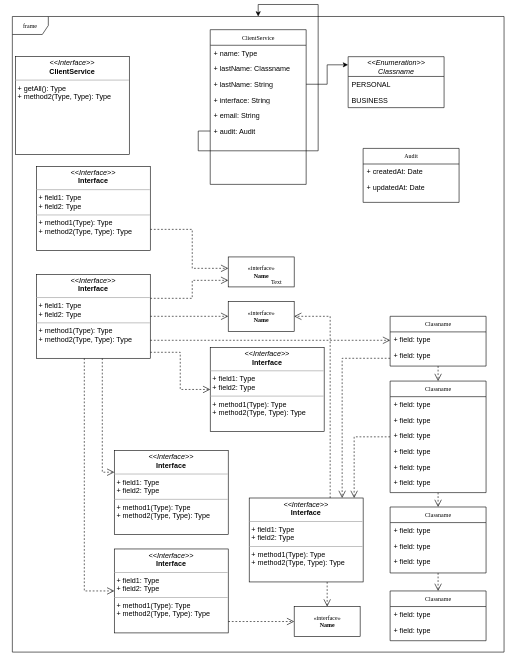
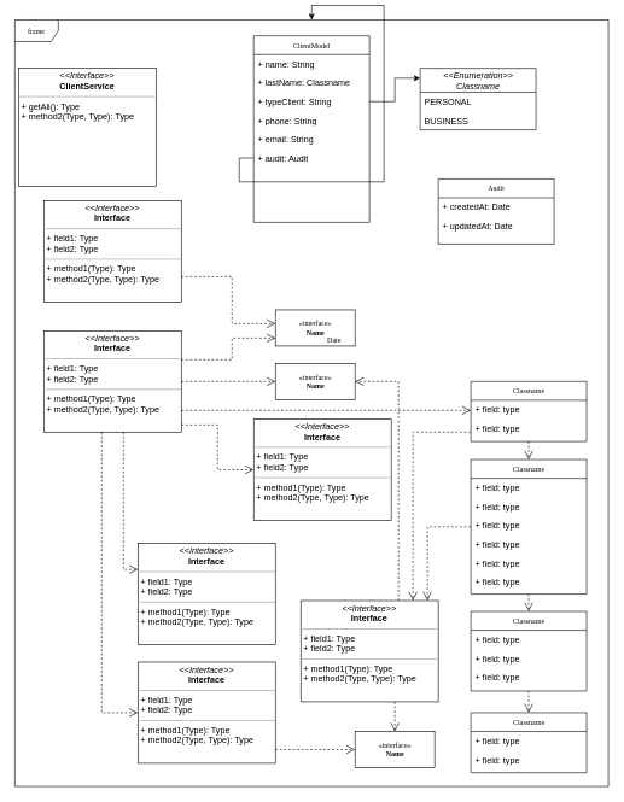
- <mxCell id="12" value="ClientService" style="swimlane;html=1;fontStyle=0;childLayout=stackLayout;horizontal=1;startSize=26;fillColor=none;horizontalStack=0;resizeParent=1;resizeLast=0;collapsible=1;marginBottom=0;swimlaneFillColor=#ffffff;rounded=0;shadow=0;comic=0;labelBackgroundColor=none;strokeWidth=1;fontFamily=Verdana;fontSize=10;align=center;" parent="1" vertex="1"><mxGeometry x="350" y="42" width="160" height="258" as="geometry" /></mxCell>
+ <mxCell id="12" value="ClientModel" style="swimlane;html=1;fontStyle=0;childLayout=stackLayout;horizontal=1;startSize=26;fillColor=none;horizontalStack=0;resizeParent=1;resizeLast=0;collapsible=1;marginBottom=0;swimlaneFillColor=#ffffff;rounded=0;shadow=0;comic=0;labelBackgroundColor=none;strokeWidth=1;fontFamily=Verdana;fontSize=10;align=center;" parent="1" vertex="1"><mxGeometry x="350" y="42" width="160" height="258" as="geometry" /></mxCell>
- <mxCell id="13" value="+ name: Type" style="text;html=1;strokeColor=none;fillColor=none;align=left;verticalAlign=top;spacingLeft=4;spacingRight=4;whiteSpace=wrap;overflow=hidden;rotatable=0;points=[[0,0.5],[1,0.5]];portConstraint=eastwest;" parent="12" vertex="1"><mxGeometry y="26" width="160" height="26" as="geometry" /></mxCell>
+ <mxCell id="13" value="+ name: String" style="text;html=1;strokeColor=none;fillColor=none;align=left;verticalAlign=top;spacingLeft=4;spacingRight=4;whiteSpace=wrap;overflow=hidden;rotatable=0;points=[[0,0.5],[1,0.5]];portConstraint=eastwest;" parent="12" vertex="1"><mxGeometry y="26" width="160" height="26" as="geometry" /></mxCell>
- <mxCell id="15" value="+ lastName: String" style="text;html=1;strokeColor=none;fillColor=none;align=left;verticalAlign=top;spacingLeft=4;spacingRight=4;whiteSpace=wrap;overflow=hidden;rotatable=0;points=[[0,0.5],[1,0.5]];portConstraint=eastwest;" parent="12" vertex="1"><mxGeometry y="78" width="160" height="26" as="geometry" /></mxCell>
+ <mxCell id="15" value="+ typeClient: String" style="text;html=1;strokeColor=none;fillColor=none;align=left;verticalAlign=top;spacingLeft=4;spacingRight=4;whiteSpace=wrap;overflow=hidden;rotatable=0;points=[[0,0.5],[1,0.5]];portConstraint=eastwest;" parent="12" vertex="1"><mxGeometry y="78" width="160" height="26" as="geometry" /></mxCell>
- <mxCell id="16" value="+ interface: String" style="text;html=1;strokeColor=none;fillColor=none;align=left;verticalAlign=top;spacingLeft=4;spacingRight=4;whiteSpace=wrap;overflow=hidden;rotatable=0;points=[[0,0.5],[1,0.5]];portConstraint=eastwest;" vertex="1" parent="12"><mxGeometry y="104" width="160" height="26" as="geometry" /></mxCell>
+ <mxCell id="16" value="+ phone: String" style="text;html=1;strokeColor=none;fillColor=none;align=left;verticalAlign=top;spacingLeft=4;spacingRight=4;whiteSpace=wrap;overflow=hidden;rotatable=0;points=[[0,0.5],[1,0.5]];portConstraint=eastwest;" vertex="1" parent="12"><mxGeometry y="104" width="160" height="26" as="geometry" /></mxCell>
- <mxCell id="45" value="Text" style="text;html=1;resizable=0;points=[];autosize=1;align=left;verticalAlign=top;spacingTop=-4;fontSize=10;fontFamily=Verdana;fontColor=#000000;" parent="1" vertex="1"><mxGeometry x="450" y="454" width="40" height="10" as="geometry" /></mxCell>
+ <mxCell id="45" value="Date" style="text;html=1;resizable=0;points=[];autosize=1;align=left;verticalAlign=top;spacingTop=-4;fontSize=10;fontFamily=Verdana;fontColor=#000000;" parent="1" vertex="1"><mxGeometry x="450" y="454" width="40" height="10" as="geometry" /></mxCell>
